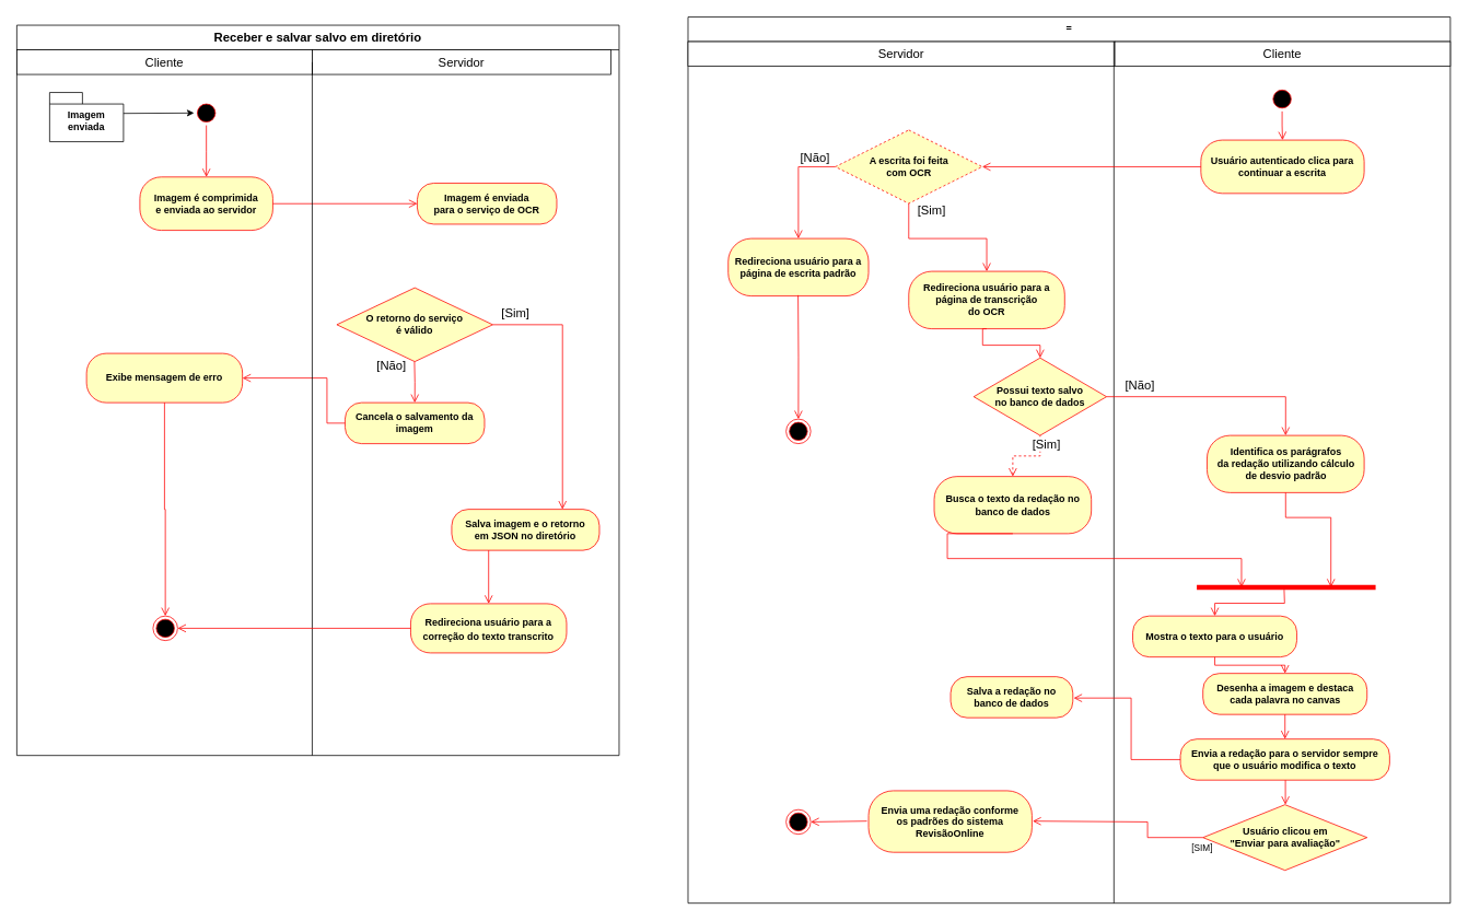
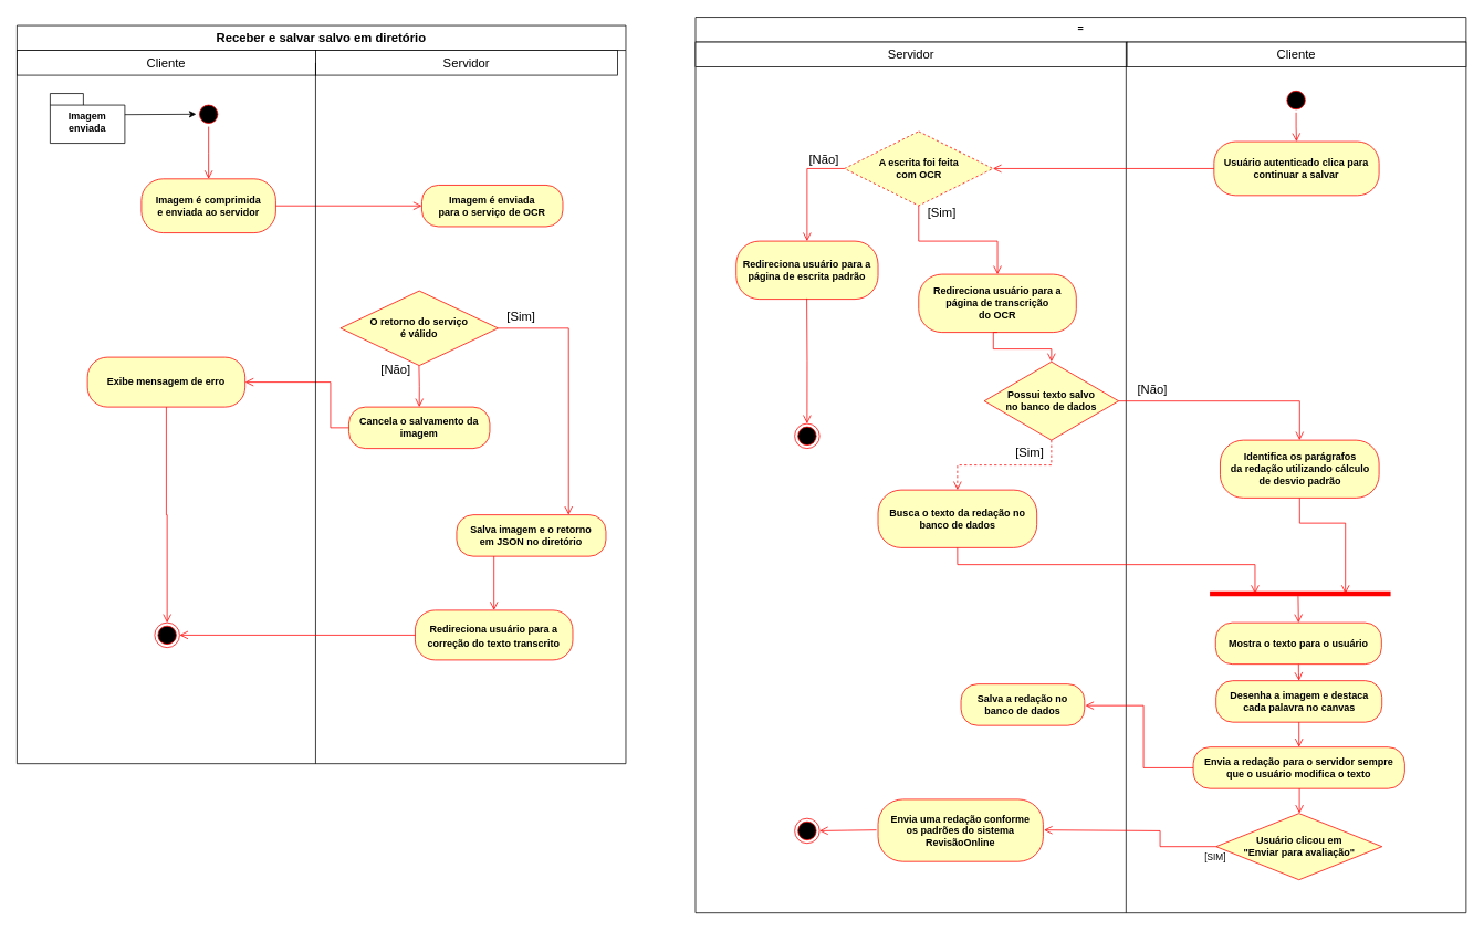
- <mxCell id="28" value="&lt;b&gt;Usuário autenticado clica para continuar a escrita&lt;br&gt;&lt;/b&gt;" style="rounded=1;whiteSpace=wrap;html=1;arcSize=40;fontColor=#000000;fillColor=#ffffc0;strokeColor=#ff0000;" parent="25" vertex="1"><mxGeometry x="625" y="150" width="199" height="65" as="geometry" /></mxCell>
+ <mxCell id="28" value="&lt;b&gt;Usuário autenticado clica para continuar a salvar&lt;br&gt;&lt;/b&gt;" style="rounded=1;whiteSpace=wrap;html=1;arcSize=40;fontColor=#000000;fillColor=#ffffc0;strokeColor=#ff0000;" parent="25" vertex="1"><mxGeometry x="625" y="150" width="199" height="65" as="geometry" /></mxCell>
- <mxCell id="38" value="&lt;b&gt;Busca o texto da redação no banco de dados&lt;br&gt;&lt;/b&gt;" style="rounded=1;whiteSpace=wrap;html=1;arcSize=40;fontColor=#000000;fillColor=#ffffc0;strokeColor=#ff0000;" vertex="1" parent="25"><mxGeometry x="300" y="560" width="191.5" height="69.64" as="geometry" /></mxCell>
+ <mxCell id="38" value="&lt;b&gt;Busca o texto da redação no banco de dados&lt;br&gt;&lt;/b&gt;" style="rounded=1;whiteSpace=wrap;html=1;arcSize=40;fontColor=#000000;fillColor=#ffffc0;strokeColor=#ff0000;" vertex="1" parent="25"><mxGeometry x="220" y="570" width="191.5" height="69.64" as="geometry" /></mxCell>
- <mxCell id="46" value="&lt;b&gt;Mostra o texto para o usuário&lt;br&gt;&lt;/b&gt;" style="rounded=1;whiteSpace=wrap;html=1;arcSize=40;fontColor=#000000;fillColor=#ffffc0;strokeColor=#ff0000;" vertex="1" parent="25"><mxGeometry x="541.95" y="730" width="200" height="50" as="geometry" /></mxCell>
+ <mxCell id="46" value="&lt;b&gt;Mostra o texto para o usuário&lt;br&gt;&lt;/b&gt;" style="rounded=1;whiteSpace=wrap;html=1;arcSize=40;fontColor=#000000;fillColor=#ffffc0;strokeColor=#ff0000;" vertex="1" parent="25"><mxGeometry x="626.95" y="730" width="200" height="50" as="geometry" /></mxCell>
